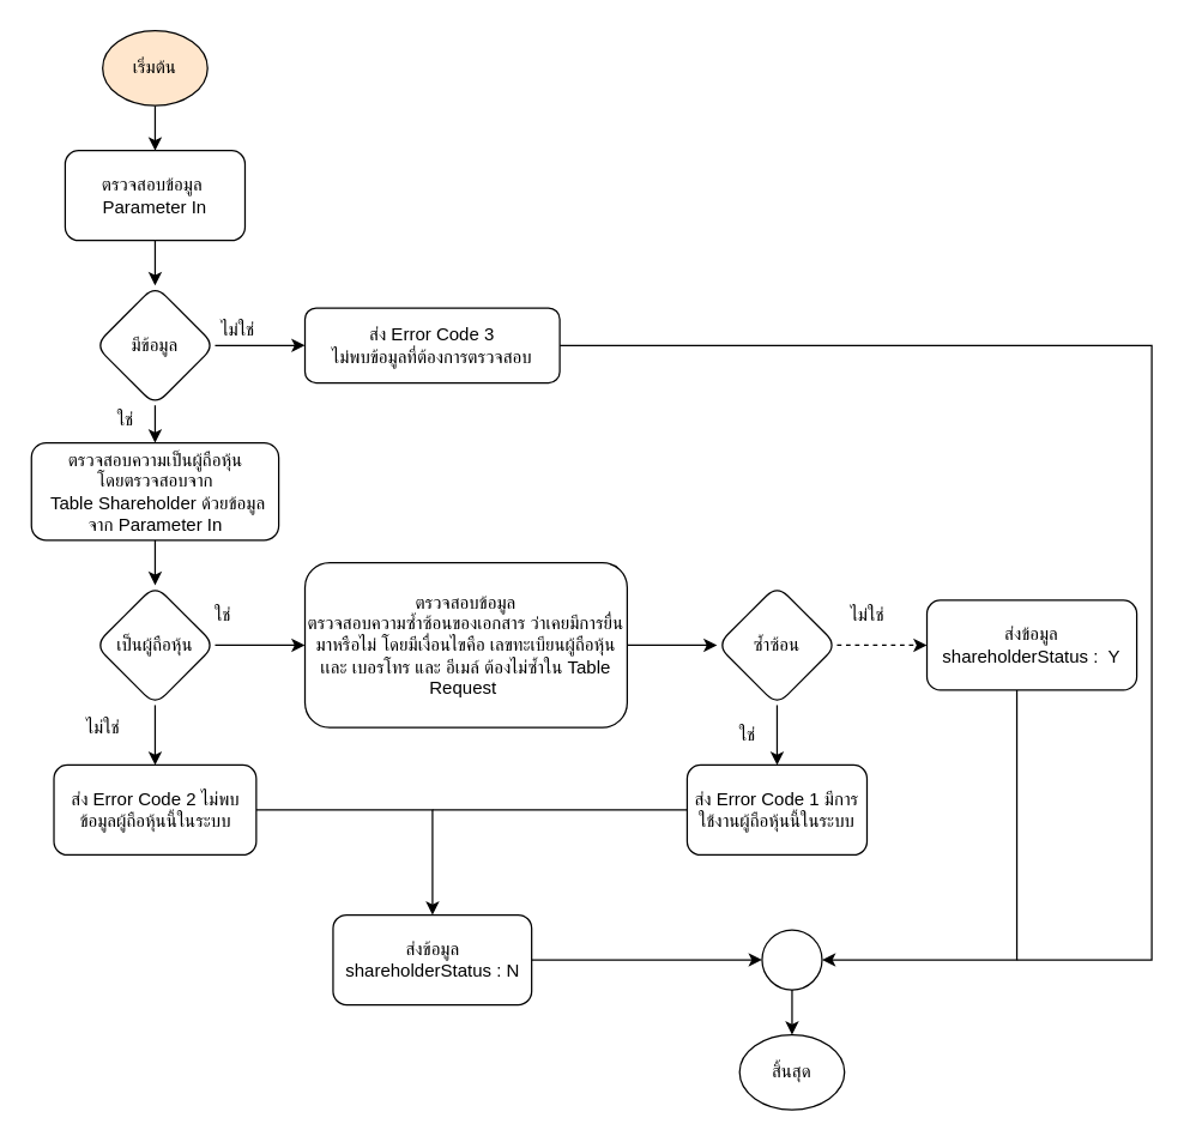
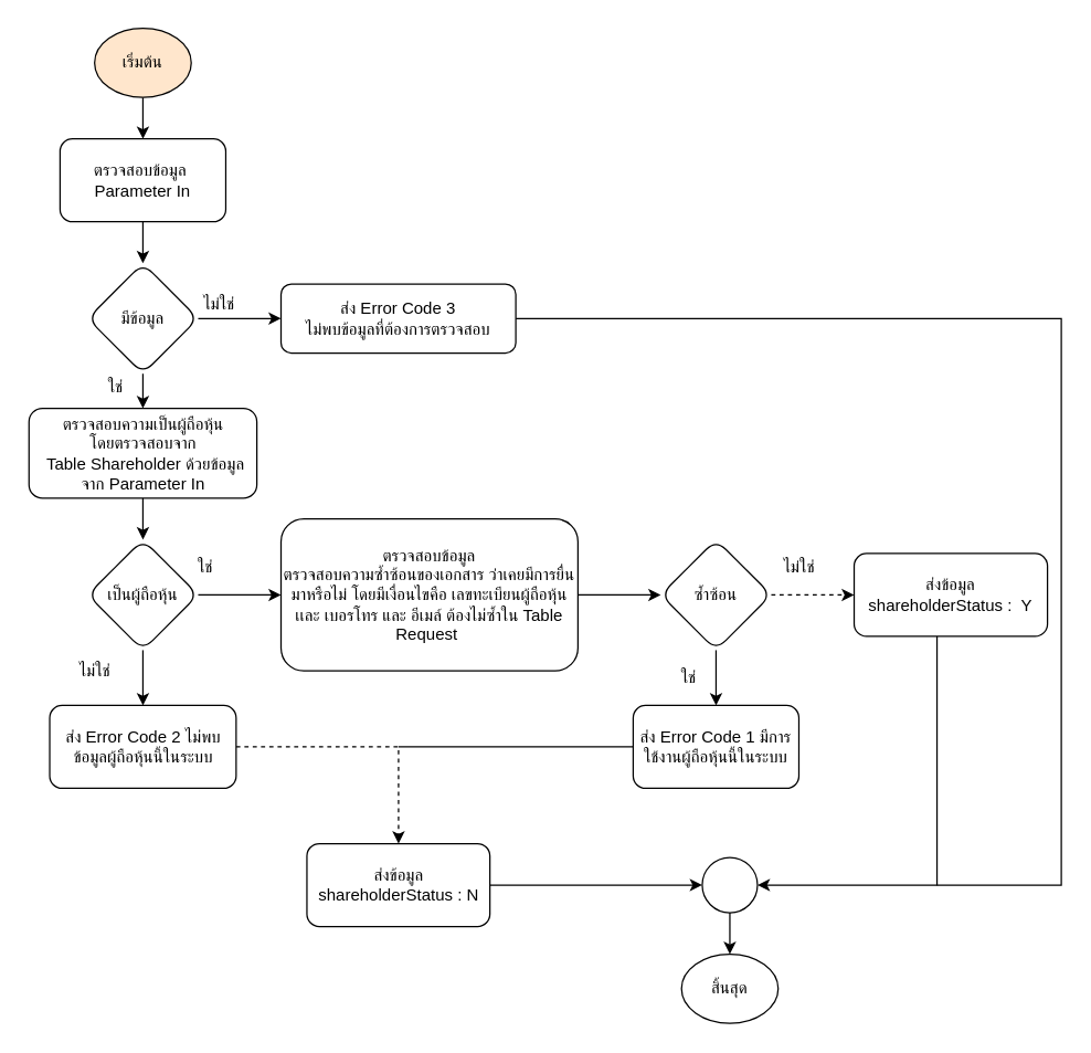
- <mxCell id="17" value="" style="edgeStyle=orthogonalEdgeStyle;rounded=0;orthogonalLoop=1;jettySize=auto;html=1;" edge="1" parent="1" source="18" target="34"><mxGeometry relative="1" as="geometry" /></mxCell>
+ <mxCell id="17" value="" style="edgeStyle=orthogonalEdgeStyle;rounded=0;orthogonalLoop=1;jettySize=auto;html=1;dashed=1;" edge="1" parent="1" source="18" target="34"><mxGeometry relative="1" as="geometry" /></mxCell>
